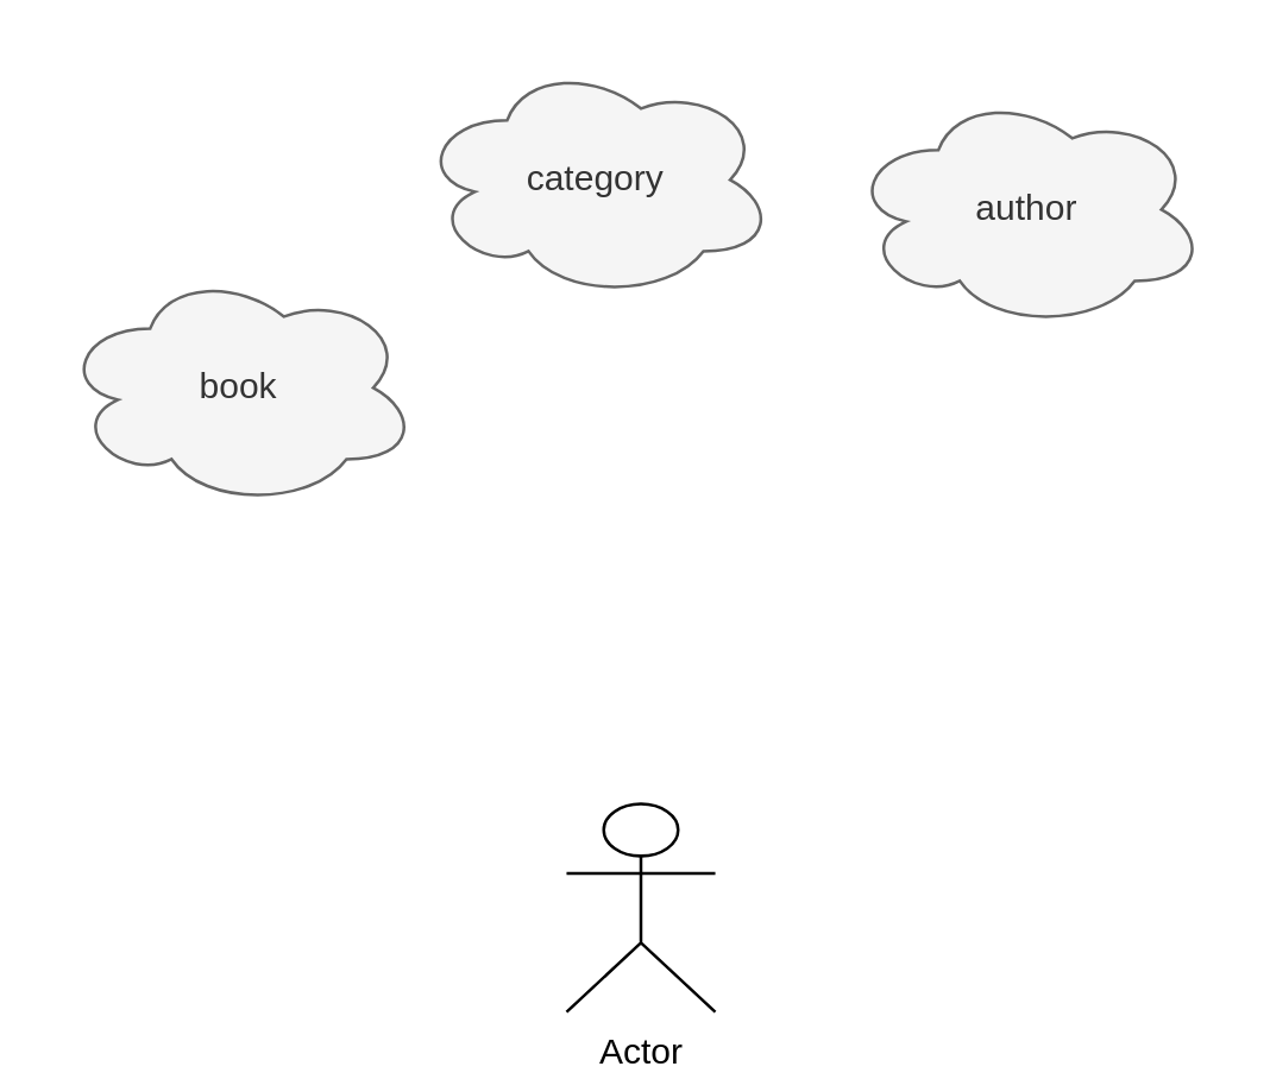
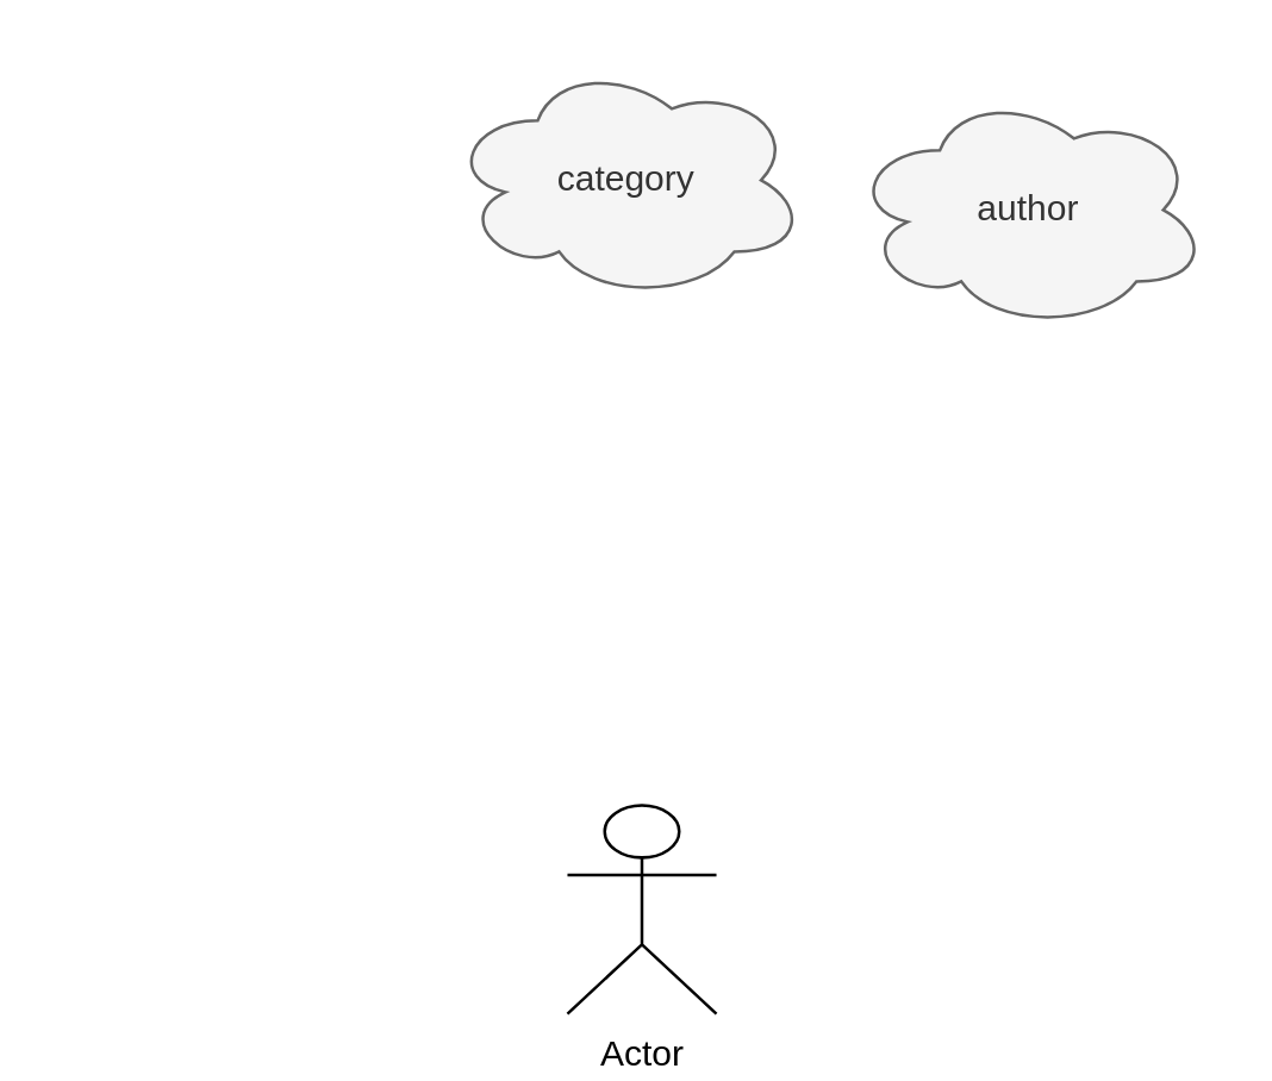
- <mxCell id="3" value="category" style="ellipse;shape=cloud;whiteSpace=wrap;html=1;rounded=0;fillColor=#f5f5f5;strokeColor=#666666;fontColor=#333333;" vertex="1" parent="1"><mxGeometry x="140" y="20" width="120" height="80" as="geometry" /></mxCell>
+ <mxCell id="3" value="category" style="ellipse;shape=cloud;whiteSpace=wrap;html=1;rounded=0;fillColor=#f5f5f5;strokeColor=#666666;fontColor=#333333;" vertex="1" parent="1"><mxGeometry x="150" y="20" width="120" height="80" as="geometry" /></mxCell>
- <mxCell id="2" value="book" style="ellipse;shape=cloud;whiteSpace=wrap;html=1;rounded=0;fillColor=#f5f5f5;strokeColor=#666666;fontColor=#333333;" vertex="1" parent="1"><mxGeometry x="20" y="90" width="120" height="80" as="geometry" /></mxCell>
